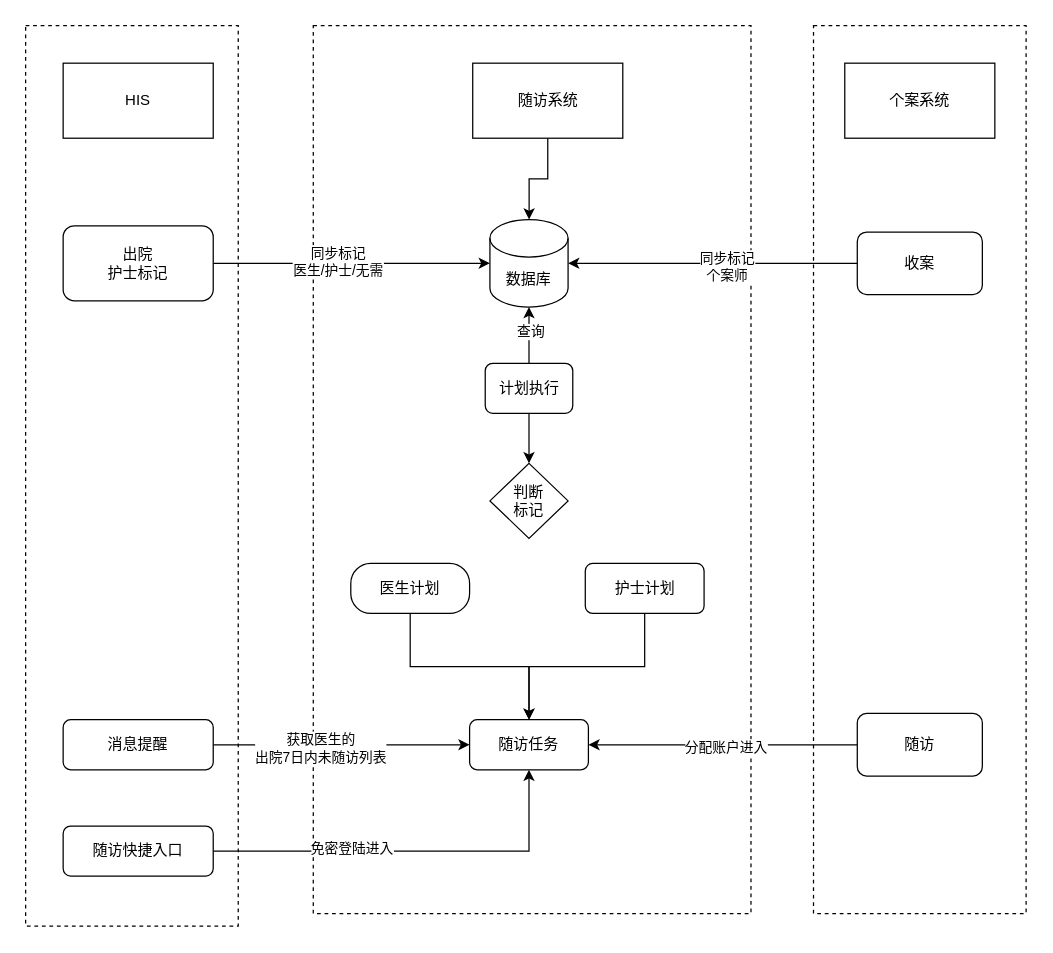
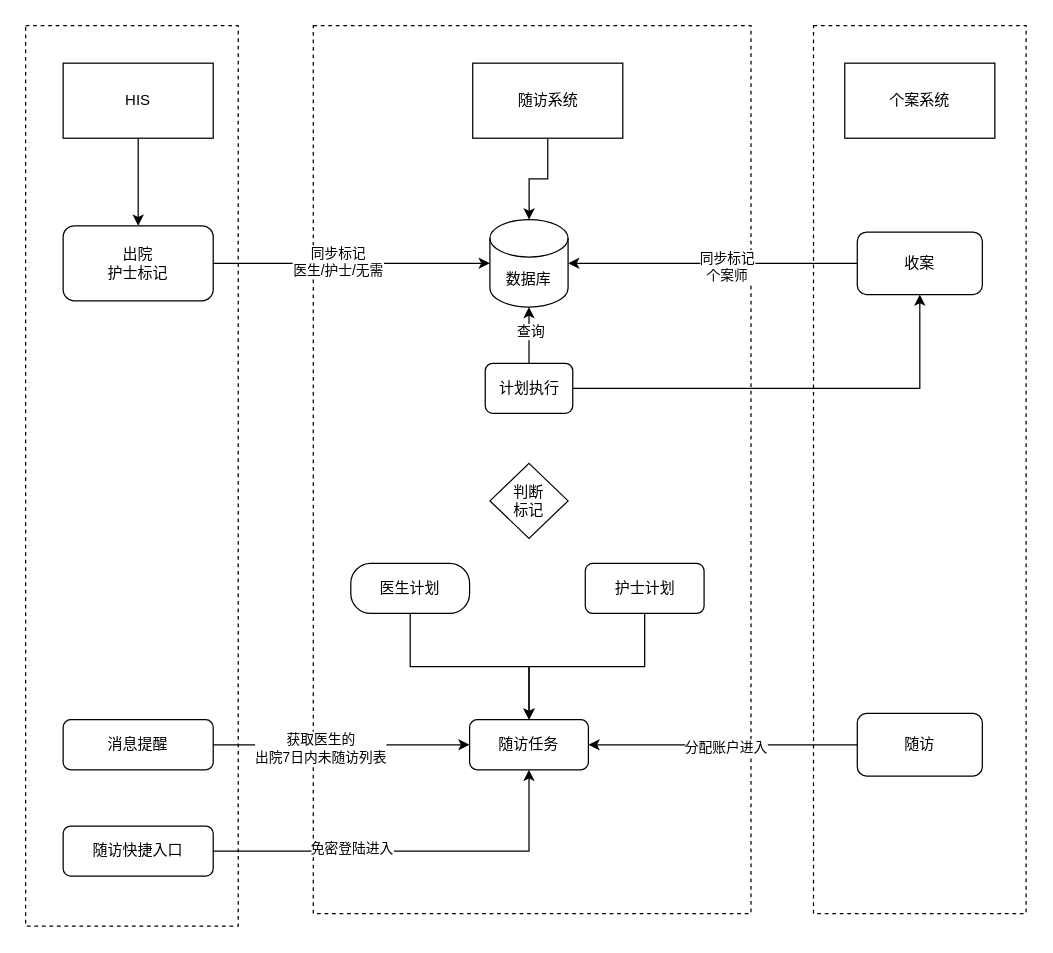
+ <mxCell id="8" style="edgeStyle=orthogonalEdgeStyle;rounded=0;orthogonalLoop=1;jettySize=auto;html=1;" edge="1" parent="1" source="9" target="7"><mxGeometry relative="1" as="geometry" /></mxCell>
- <mxCell id="13" style="edgeStyle=orthogonalEdgeStyle;rounded=0;orthogonalLoop=1;jettySize=auto;html=1;entryX=0.5;entryY=0;entryDx=0;entryDy=0;" edge="1" parent="1" source="14" target="17"><mxGeometry relative="1" as="geometry" /></mxCell>
+ <mxCell id="13" style="edgeStyle=orthogonalEdgeStyle;rounded=0;orthogonalLoop=1;jettySize=auto;html=1;" edge="1" parent="1" source="14" target="28"><mxGeometry relative="1" as="geometry" /></mxCell>
